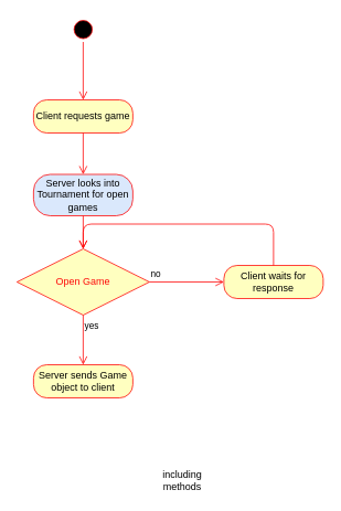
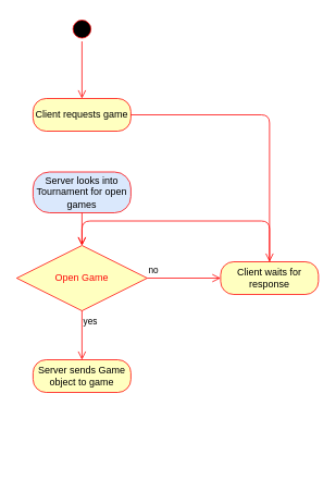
- <mxCell id="3" value="" style="edgeStyle=orthogonalEdgeStyle;html=1;verticalAlign=bottom;endArrow=open;endSize=8;strokeColor=#ff0000;entryX=0.5;entryY=0;entryDx=0;entryDy=0;" edge="1" parent="1" source="2" target="7"><mxGeometry relative="1" as="geometry"><mxPoint x="100" y="220" as="targetPoint" /></mxGeometry></mxCell>
+ <mxCell id="3" value="" style="edgeStyle=orthogonalEdgeStyle;html=1;verticalAlign=bottom;endArrow=open;endSize=8;strokeColor=#ff0000;" edge="1" parent="1" source="2" target="12"><mxGeometry relative="1" as="geometry"><mxPoint x="100" y="220" as="targetPoint" /></mxGeometry></mxCell>
- <mxCell id="6" value="Server sends Game object to client" style="rounded=1;whiteSpace=wrap;html=1;arcSize=40;fontColor=#000000;fillColor=#ffffc0;strokeColor=#ff0000;" vertex="1" parent="1"><mxGeometry x="40" y="440" width="120" height="40" as="geometry" /></mxCell>
+ <mxCell id="6" value="Server sends Game object to game" style="rounded=1;whiteSpace=wrap;html=1;arcSize=40;fontColor=#000000;fillColor=#ffffc0;strokeColor=#ff0000;" vertex="1" parent="1"><mxGeometry x="40" y="440" width="120" height="40" as="geometry" /></mxCell>
- <mxCell id="14" value="including methods" style="text;html=1;strokeColor=none;fillColor=none;align=center;verticalAlign=middle;whiteSpace=wrap;rounded=0;" vertex="1" parent="1"><mxGeometry x="190" y="565" width="60" height="30" as="geometry" /></mxCell>
